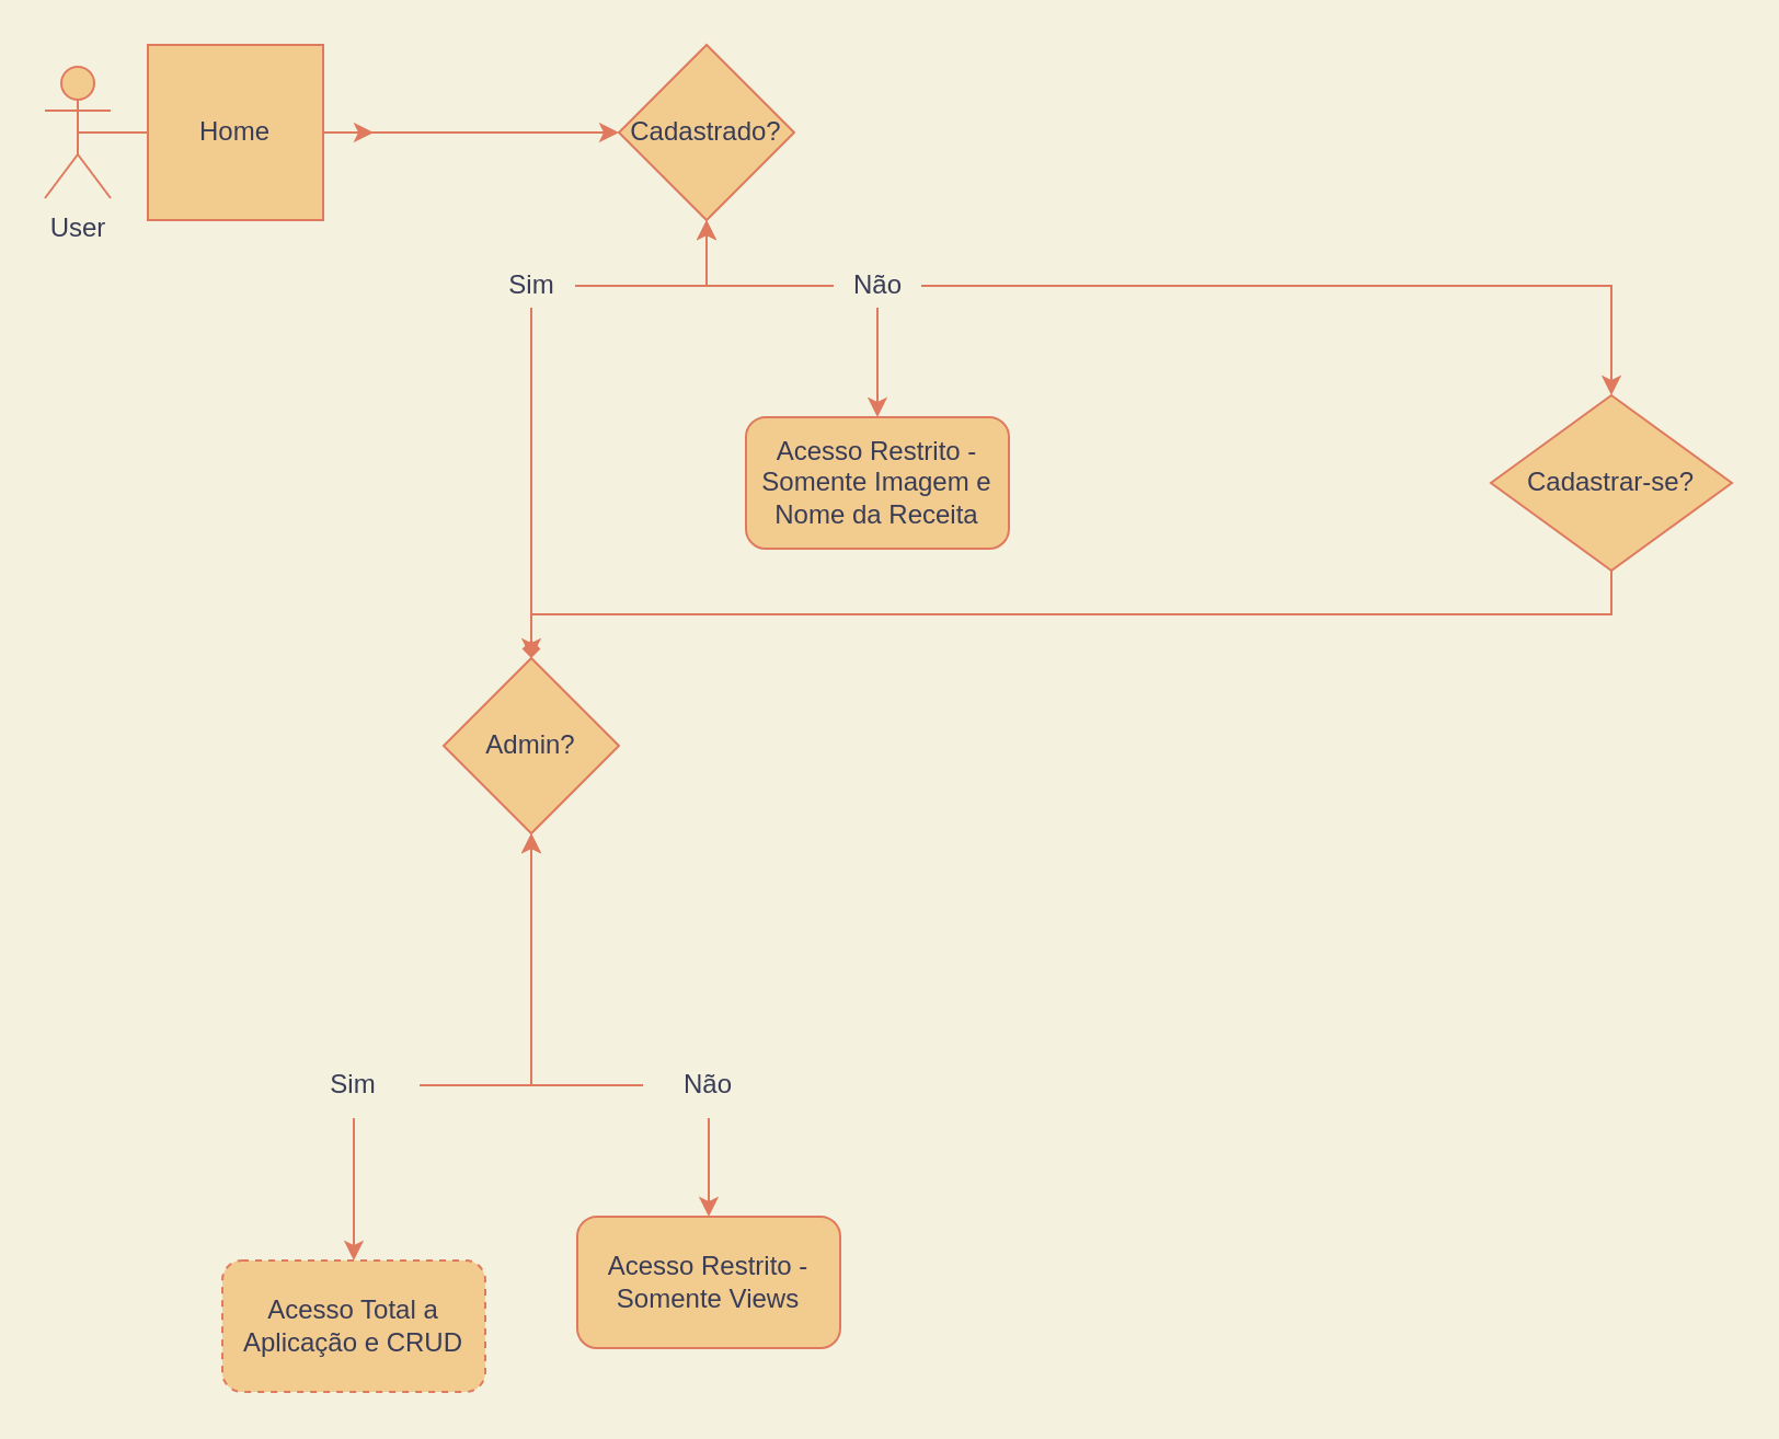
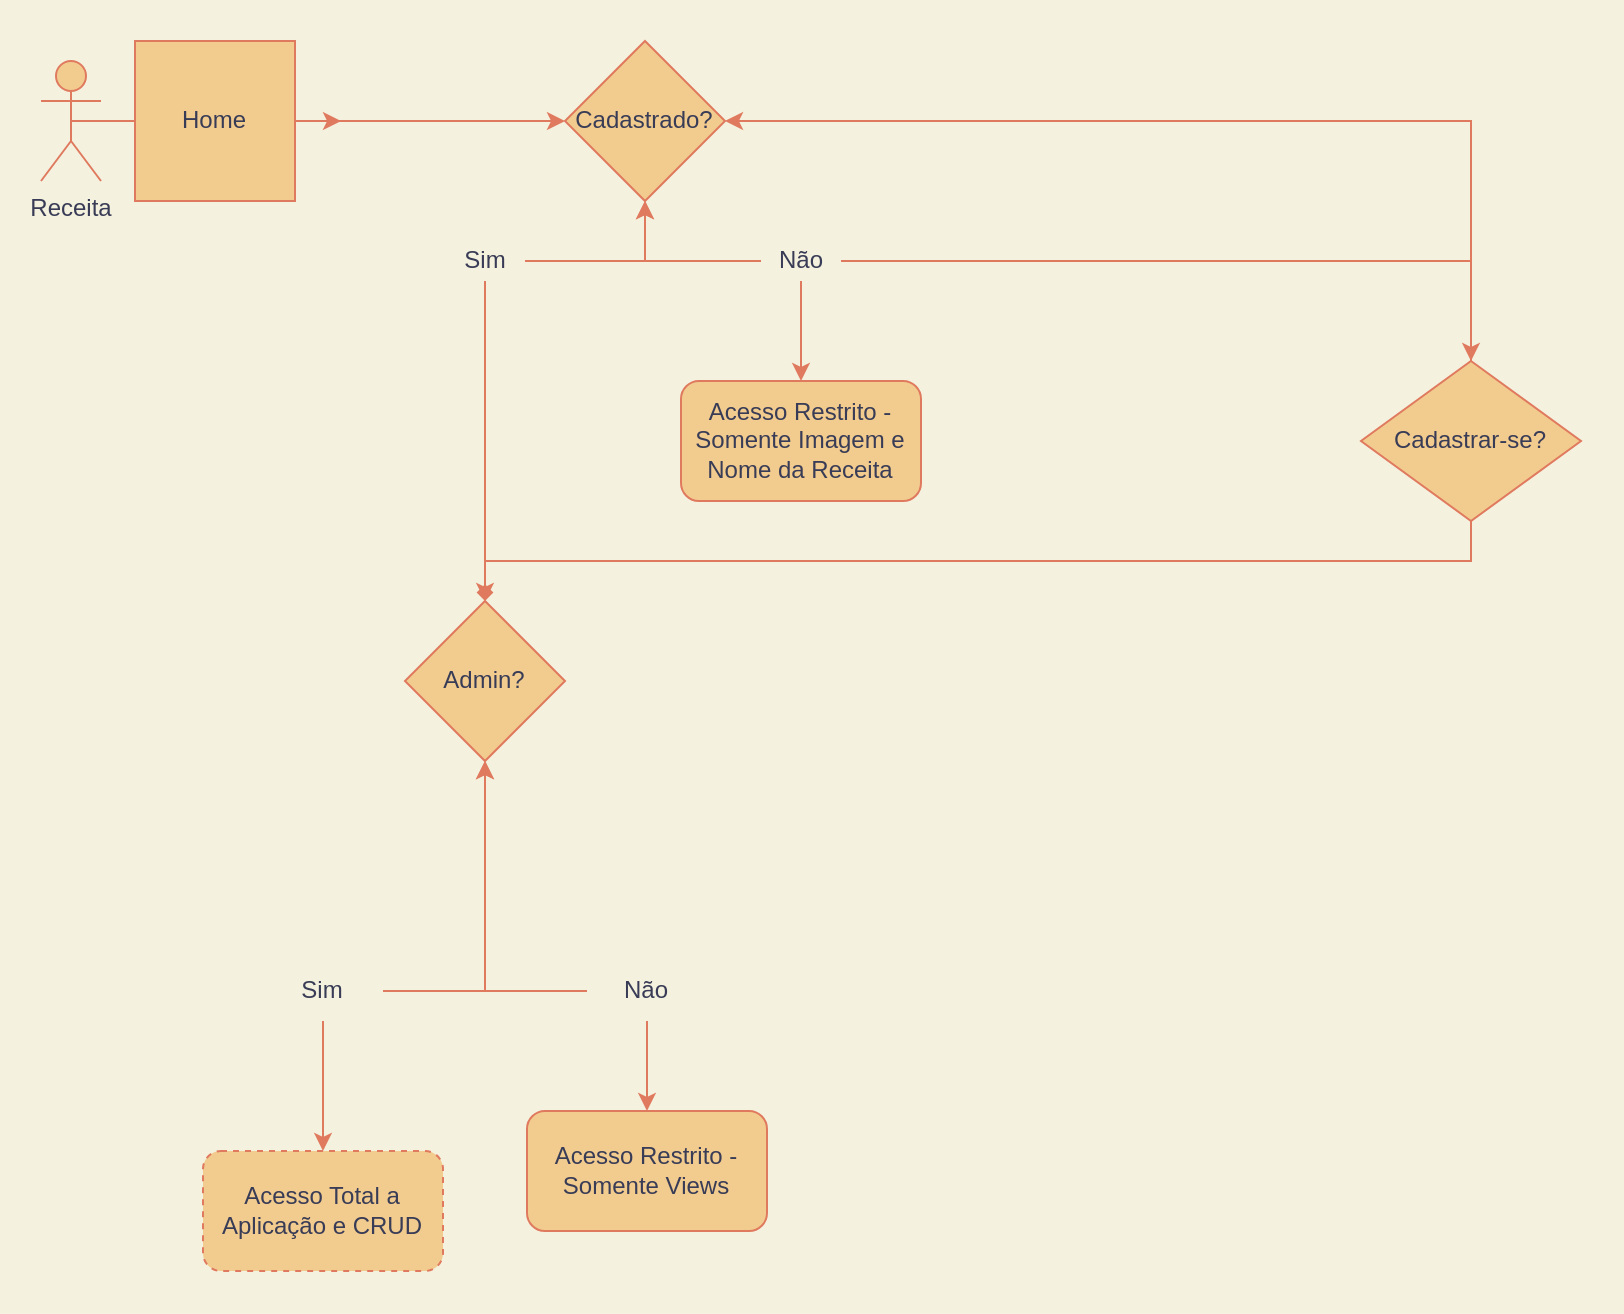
+ <mxCell id="24" style="edgeStyle=orthogonalEdgeStyle;rounded=0;orthogonalLoop=1;jettySize=auto;html=1;exitX=0.5;exitY=0;exitDx=0;exitDy=0;entryX=1;entryY=0.5;entryDx=0;entryDy=0;labelBackgroundColor=#F4F1DE;strokeColor=#E07A5F;fontColor=#393C56;" edge="1" parent="1" source="26" target="6"><mxGeometry relative="1" as="geometry" /></mxCell>
- <mxCell id="3" value="User" style="shape=umlActor;verticalLabelPosition=bottom;verticalAlign=top;html=1;outlineConnect=0;fillColor=#F2CC8F;strokeColor=#E07A5F;fontColor=#393C56;" vertex="1" parent="1"><mxGeometry x="20" y="30" width="30" height="60" as="geometry" /></mxCell>
+ <mxCell id="3" value="Receita" style="shape=umlActor;verticalLabelPosition=bottom;verticalAlign=top;html=1;outlineConnect=0;fillColor=#F2CC8F;strokeColor=#E07A5F;fontColor=#393C56;" vertex="1" parent="1"><mxGeometry x="20" y="30" width="30" height="60" as="geometry" /></mxCell>
